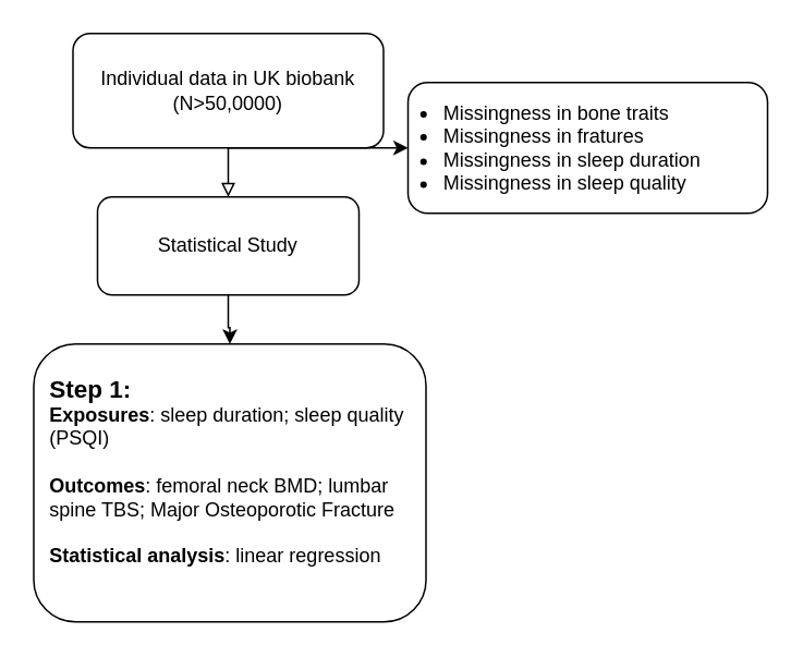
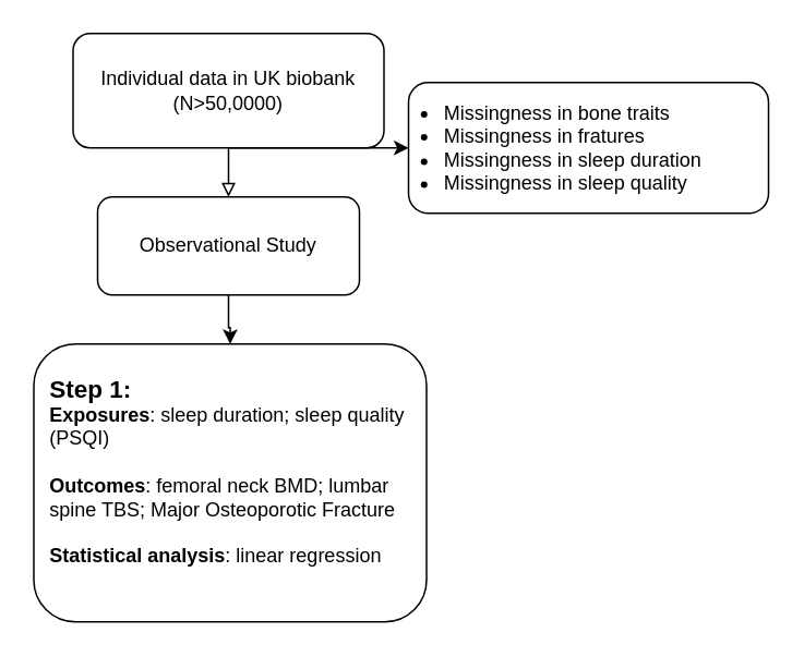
- <mxCell id="5" value="Statistical Study" style="rounded=1;whiteSpace=wrap;html=1;" vertex="1" parent="1"><mxGeometry x="59" y="120" width="160" height="60" as="geometry" /></mxCell>
+ <mxCell id="5" value="Observational Study" style="rounded=1;whiteSpace=wrap;html=1;" vertex="1" parent="1"><mxGeometry x="59" y="120" width="160" height="60" as="geometry" /></mxCell>
